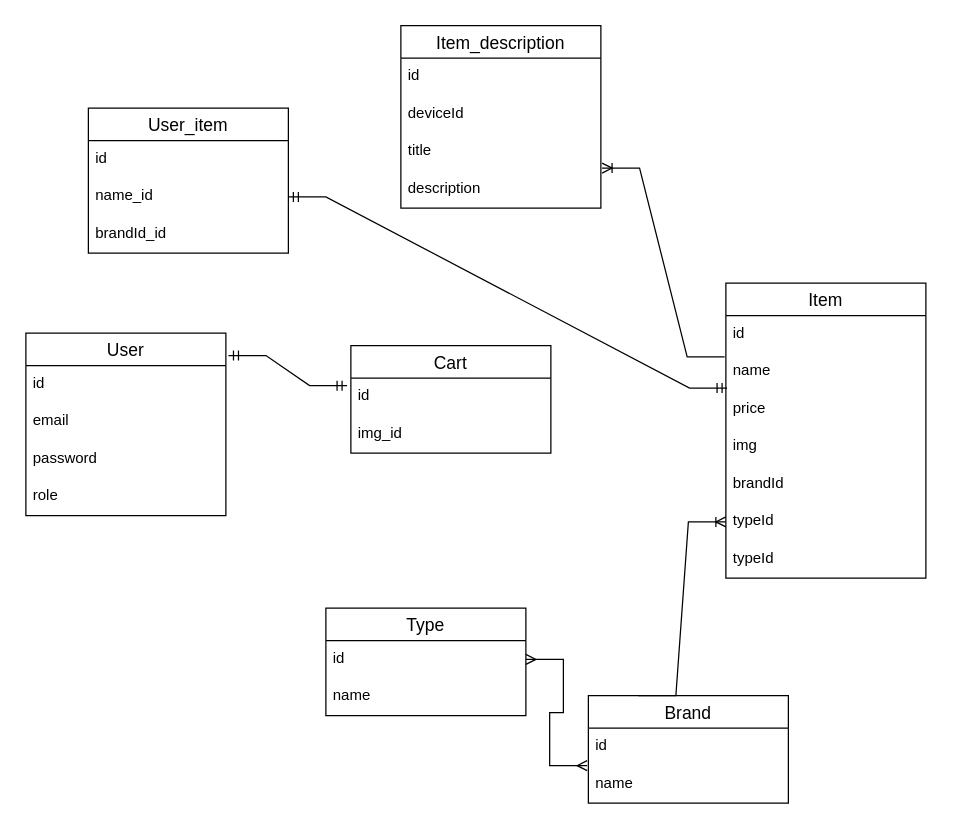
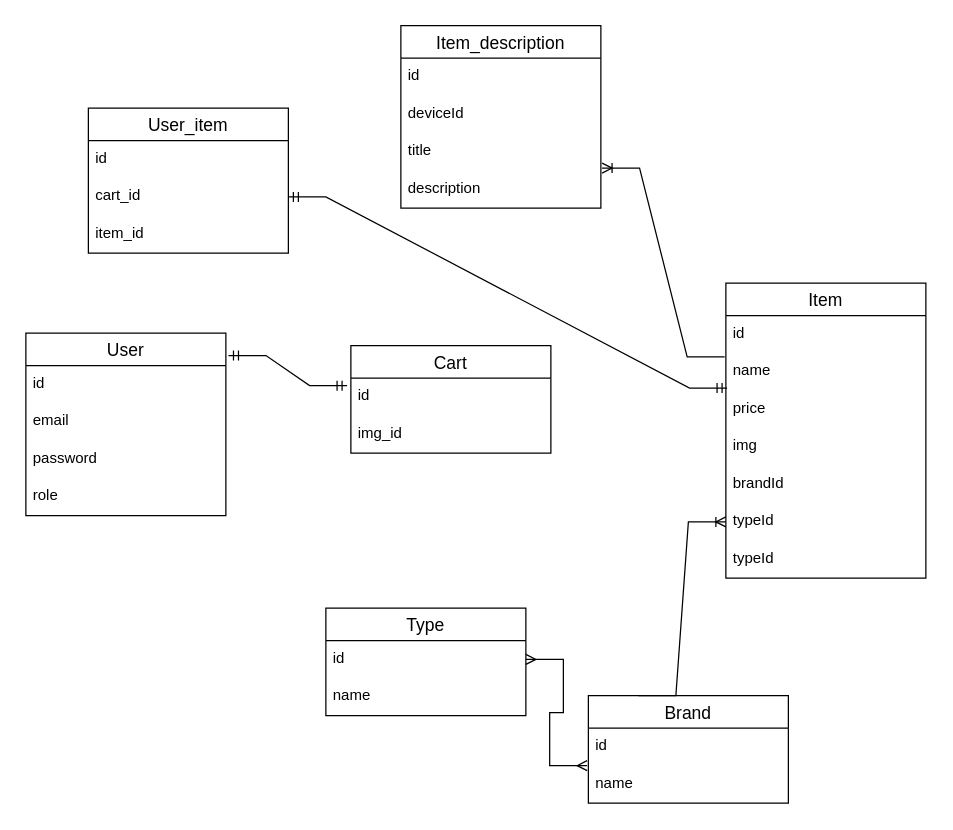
- <mxCell id="35" value="name_id" style="text;strokeColor=none;fillColor=none;spacingLeft=4;spacingRight=4;overflow=hidden;rotatable=0;points=[[0,0.5],[1,0.5]];portConstraint=eastwest;fontSize=12;" parent="33" vertex="1"><mxGeometry y="56" width="160" height="30" as="geometry" /></mxCell>
+ <mxCell id="35" value="cart_id" style="text;strokeColor=none;fillColor=none;spacingLeft=4;spacingRight=4;overflow=hidden;rotatable=0;points=[[0,0.5],[1,0.5]];portConstraint=eastwest;fontSize=12;" parent="33" vertex="1"><mxGeometry y="56" width="160" height="30" as="geometry" /></mxCell>
- <mxCell id="36" value="brandId_id" style="text;strokeColor=none;fillColor=none;spacingLeft=4;spacingRight=4;overflow=hidden;rotatable=0;points=[[0,0.5],[1,0.5]];portConstraint=eastwest;fontSize=12;" parent="33" vertex="1"><mxGeometry y="86" width="160" height="30" as="geometry" /></mxCell>
+ <mxCell id="36" value="item_id" style="text;strokeColor=none;fillColor=none;spacingLeft=4;spacingRight=4;overflow=hidden;rotatable=0;points=[[0,0.5],[1,0.5]];portConstraint=eastwest;fontSize=12;" parent="33" vertex="1"><mxGeometry y="86" width="160" height="30" as="geometry" /></mxCell>
